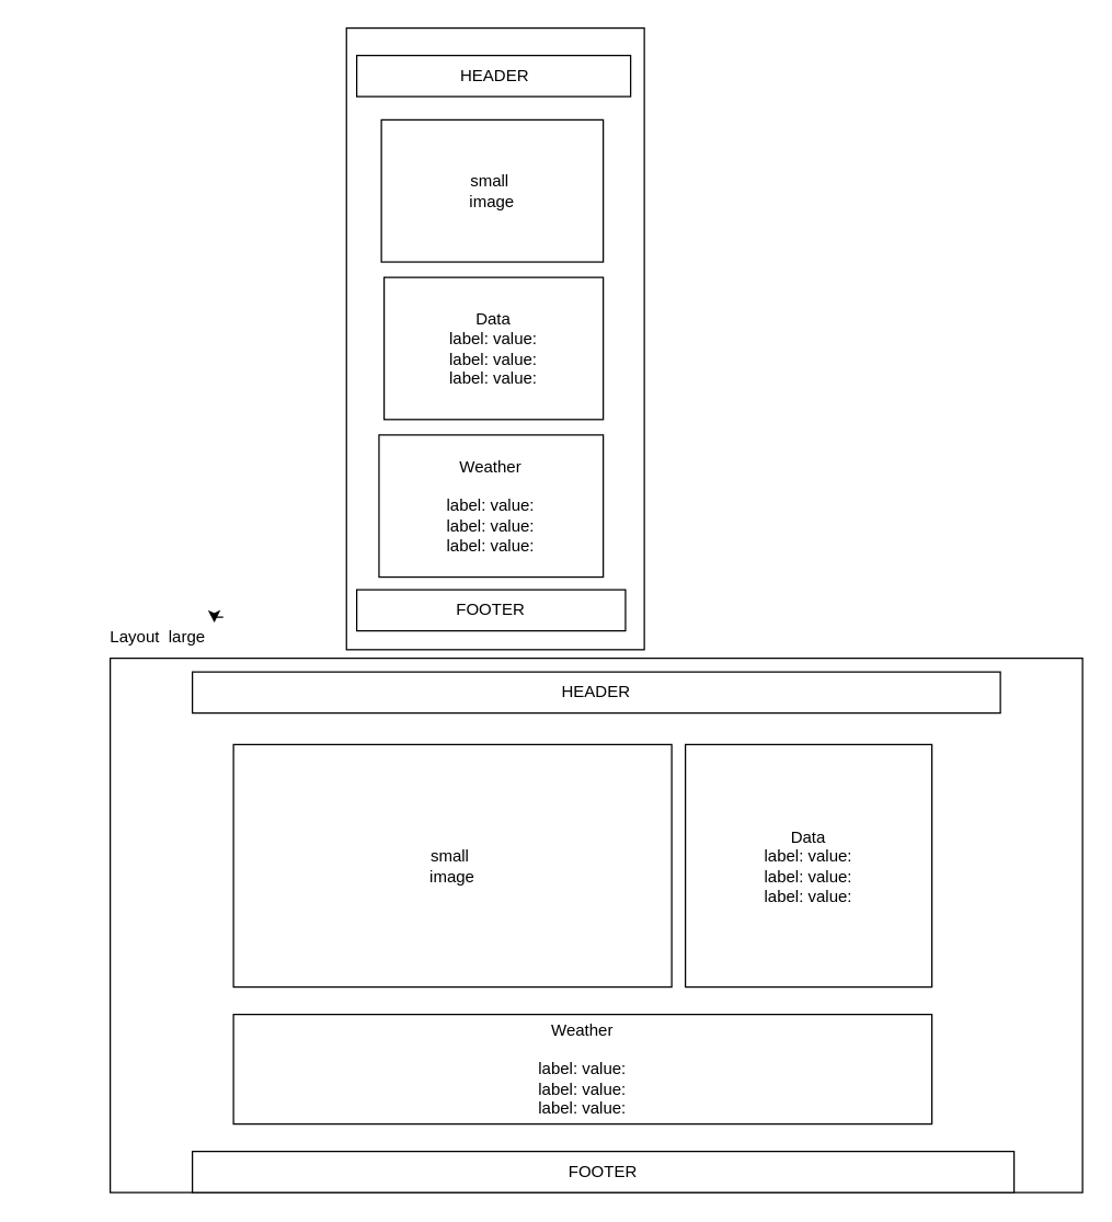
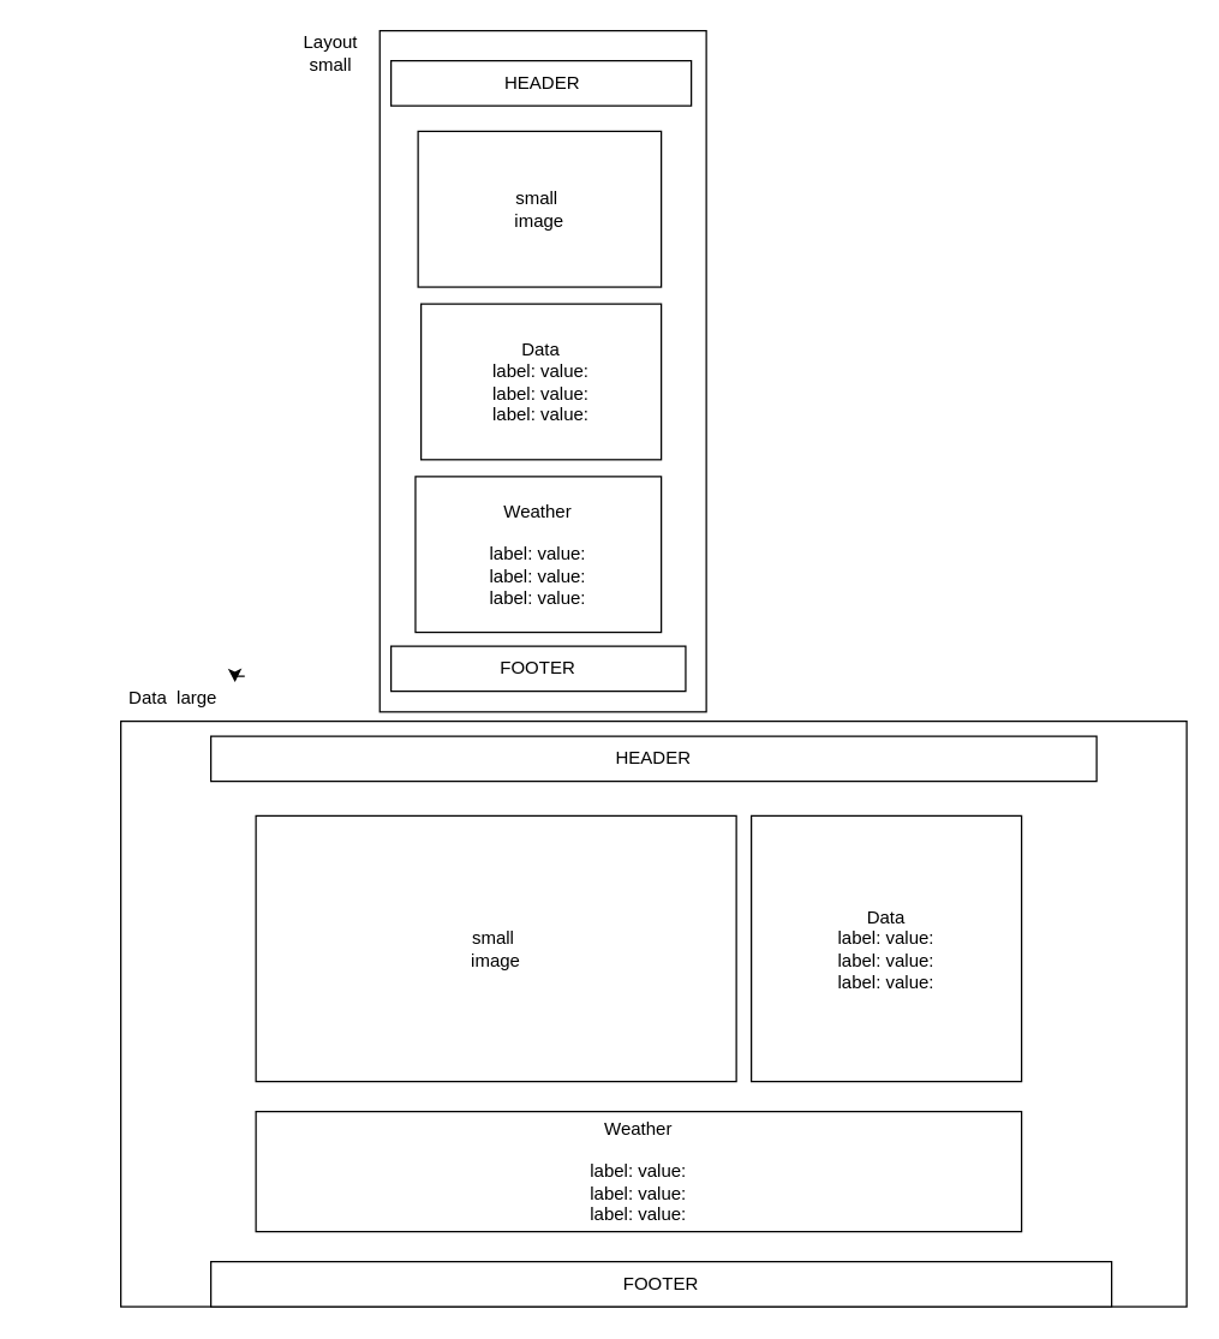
+ <mxCell id="3" value="Layout small" style="text;html=1;align=center;verticalAlign=middle;whiteSpace=wrap;rounded=0;" parent="1" vertex="1"><mxGeometry x="190" y="20" width="60" height="30" as="geometry" /></mxCell>
- <mxCell id="4" value="Layout&amp;nbsp; large" style="text;html=1;align=center;verticalAlign=middle;whiteSpace=wrap;rounded=0;" parent="1" vertex="1"><mxGeometry x="20" y="450" width="190" height="30" as="geometry" /></mxCell>
+ <mxCell id="4" value="Data&amp;nbsp; large" style="text;html=1;align=center;verticalAlign=middle;whiteSpace=wrap;rounded=0;" parent="1" vertex="1"><mxGeometry x="20" y="450" width="190" height="30" as="geometry" /></mxCell>
